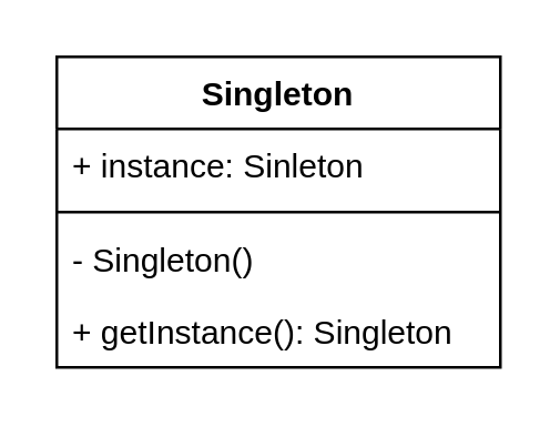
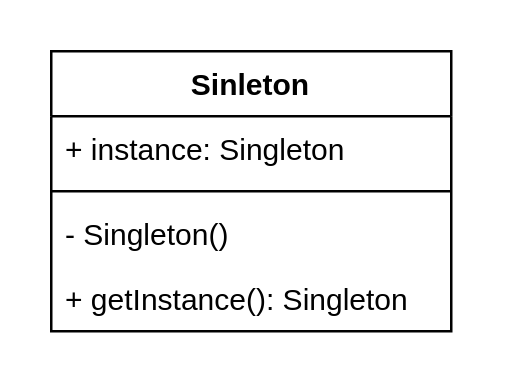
- <mxCell id="2" value="Singleton" style="swimlane;fontStyle=1;align=center;verticalAlign=top;childLayout=stackLayout;horizontal=1;startSize=26;horizontalStack=0;resizeParent=1;resizeParentMax=0;resizeLast=0;collapsible=1;marginBottom=0;" vertex="1" parent="1"><mxGeometry x="20" y="20" width="160" height="112" as="geometry" /></mxCell>
+ <mxCell id="2" value="Sinleton" style="swimlane;fontStyle=1;align=center;verticalAlign=top;childLayout=stackLayout;horizontal=1;startSize=26;horizontalStack=0;resizeParent=1;resizeParentMax=0;resizeLast=0;collapsible=1;marginBottom=0;" vertex="1" parent="1"><mxGeometry x="20" y="20" width="160" height="112" as="geometry" /></mxCell>
- <mxCell id="3" value="+ instance: Sinleton" style="text;strokeColor=none;fillColor=none;align=left;verticalAlign=top;spacingLeft=4;spacingRight=4;overflow=hidden;rotatable=0;points=[[0,0.5],[1,0.5]];portConstraint=eastwest;" vertex="1" parent="2"><mxGeometry y="26" width="160" height="26" as="geometry" /></mxCell>
+ <mxCell id="3" value="+ instance: Singleton" style="text;strokeColor=none;fillColor=none;align=left;verticalAlign=top;spacingLeft=4;spacingRight=4;overflow=hidden;rotatable=0;points=[[0,0.5],[1,0.5]];portConstraint=eastwest;" vertex="1" parent="2"><mxGeometry y="26" width="160" height="26" as="geometry" /></mxCell>
